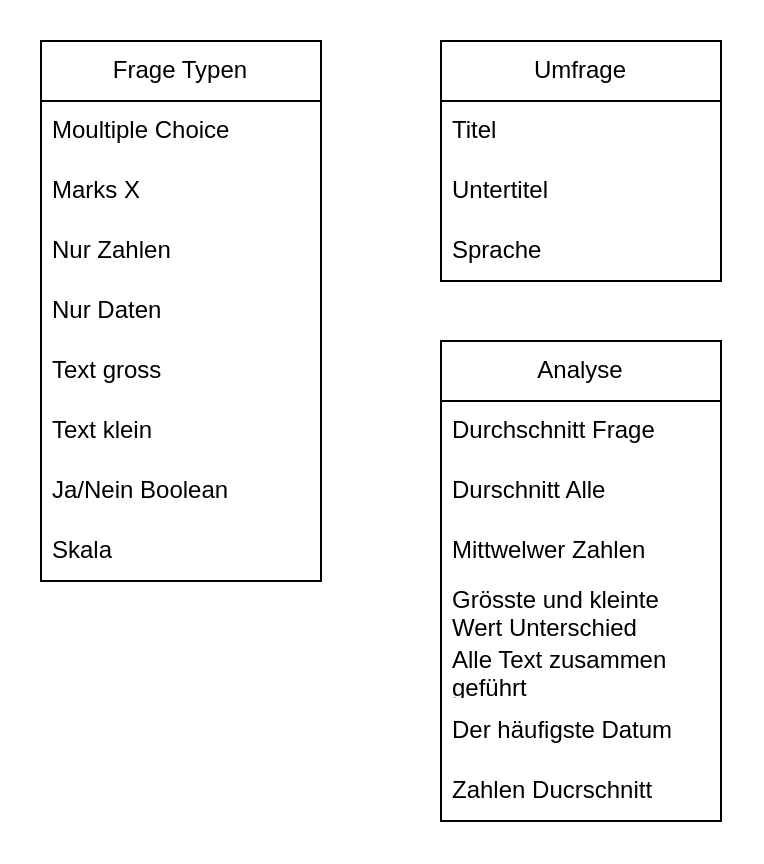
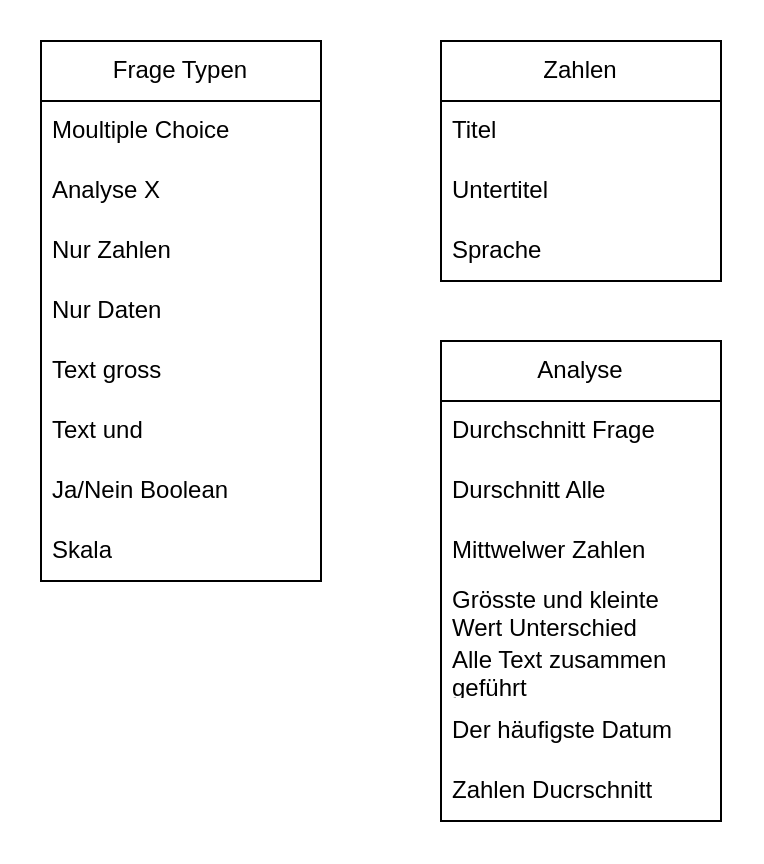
- <mxCell id="11" value="Umfrage" style="swimlane;fontStyle=0;childLayout=stackLayout;horizontal=1;startSize=30;horizontalStack=0;resizeParent=1;resizeParentMax=0;resizeLast=0;collapsible=1;marginBottom=0;whiteSpace=wrap;html=1;" vertex="1" parent="1"><mxGeometry x="220" y="20" width="140" height="120" as="geometry" /></mxCell>
+ <mxCell id="11" value="Zahlen" style="swimlane;fontStyle=0;childLayout=stackLayout;horizontal=1;startSize=30;horizontalStack=0;resizeParent=1;resizeParentMax=0;resizeLast=0;collapsible=1;marginBottom=0;whiteSpace=wrap;html=1;" vertex="1" parent="1"><mxGeometry x="220" y="20" width="140" height="120" as="geometry" /></mxCell>
- <mxCell id="4" value="Marks X" style="text;strokeColor=none;fillColor=none;align=left;verticalAlign=middle;spacingLeft=4;spacingRight=4;overflow=hidden;points=[[0,0.5],[1,0.5]];portConstraint=eastwest;rotatable=0;whiteSpace=wrap;html=1;" vertex="1" parent="2"><mxGeometry y="60" width="140" height="30" as="geometry" /></mxCell>
+ <mxCell id="4" value="Analyse X" style="text;strokeColor=none;fillColor=none;align=left;verticalAlign=middle;spacingLeft=4;spacingRight=4;overflow=hidden;points=[[0,0.5],[1,0.5]];portConstraint=eastwest;rotatable=0;whiteSpace=wrap;html=1;" vertex="1" parent="2"><mxGeometry y="60" width="140" height="30" as="geometry" /></mxCell>
- <mxCell id="8" value="Text klein" style="text;strokeColor=none;fillColor=none;align=left;verticalAlign=middle;spacingLeft=4;spacingRight=4;overflow=hidden;points=[[0,0.5],[1,0.5]];portConstraint=eastwest;rotatable=0;whiteSpace=wrap;html=1;" vertex="1" parent="2"><mxGeometry y="180" width="140" height="30" as="geometry" /></mxCell>
+ <mxCell id="8" value="Text und" style="text;strokeColor=none;fillColor=none;align=left;verticalAlign=middle;spacingLeft=4;spacingRight=4;overflow=hidden;points=[[0,0.5],[1,0.5]];portConstraint=eastwest;rotatable=0;whiteSpace=wrap;html=1;" vertex="1" parent="2"><mxGeometry y="180" width="140" height="30" as="geometry" /></mxCell>
